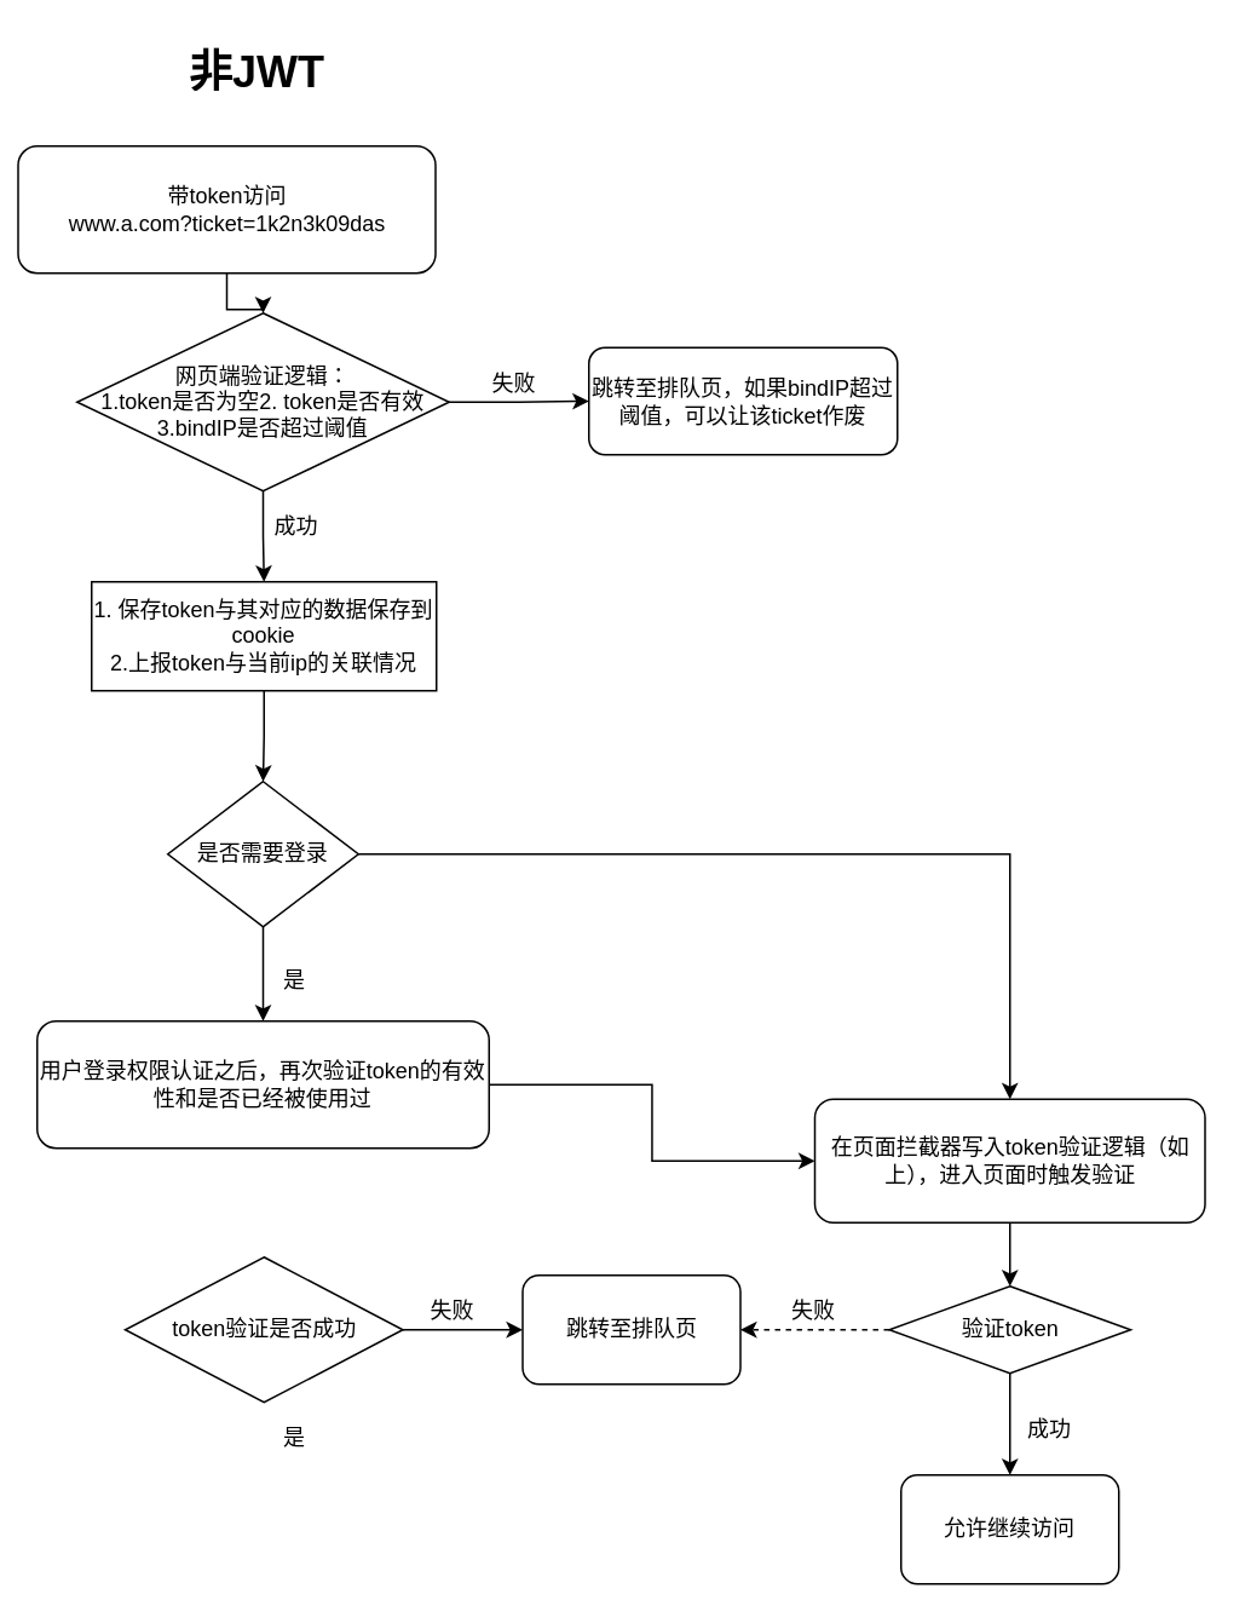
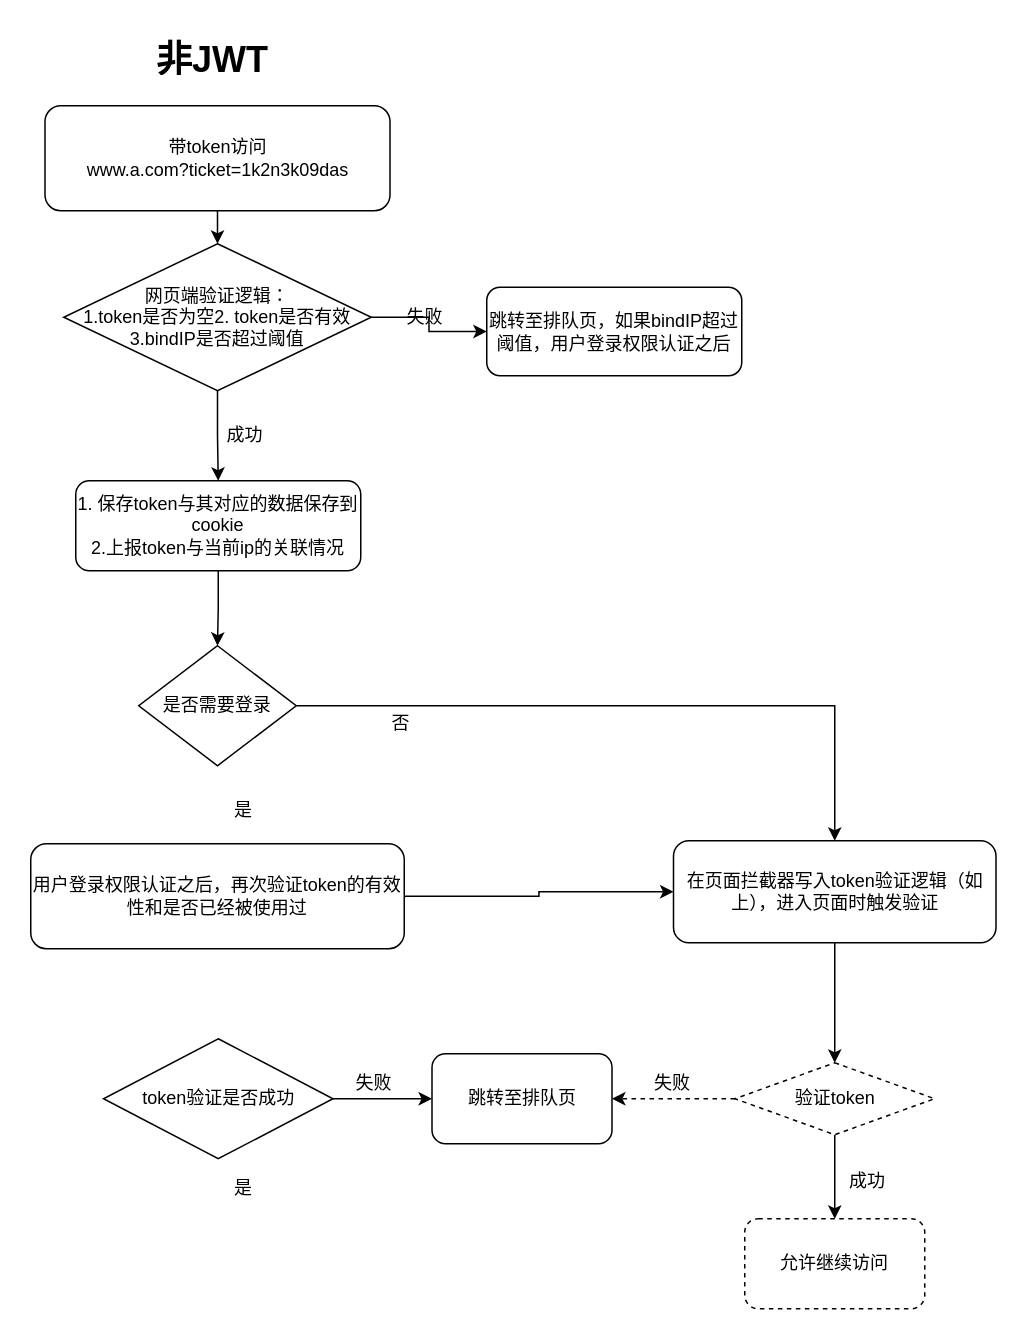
- <mxCell id="3" value="带token访问&lt;br&gt;www.a.com?ticket=1k2n3k09das" style="rounded=1;whiteSpace=wrap;html=1;" vertex="1" parent="1"><mxGeometry x="9.5" y="80" width="230" height="70" as="geometry" /></mxCell>
+ <mxCell id="3" value="带token访问&lt;br&gt;www.a.com?ticket=1k2n3k09das" style="rounded=1;whiteSpace=wrap;html=1;" vertex="1" parent="1"><mxGeometry x="29.5" y="70" width="230" height="70" as="geometry" /></mxCell>
- <mxCell id="28" value="网页端验证逻辑：&lt;br&gt;1.token是否为空2. token是否有效&lt;br&gt;3.bindIP是否超过阈值" style="rhombus;whiteSpace=wrap;html=1;" vertex="1" parent="1"><mxGeometry x="42" y="172" width="205" height="98" as="geometry" /></mxCell>
+ <mxCell id="28" value="网页端验证逻辑：&lt;br&gt;1.token是否为空2. token是否有效&lt;br&gt;3.bindIP是否超过阈值" style="rhombus;whiteSpace=wrap;html=1;" vertex="1" parent="1"><mxGeometry x="42" y="162" width="205" height="98" as="geometry" /></mxCell>
- <mxCell id="31" value="跳转至排队页，如果bindIP超过阈值，可以让该ticket作废" style="rounded=1;whiteSpace=wrap;html=1;" vertex="1" parent="1"><mxGeometry x="324" y="191" width="170" height="59" as="geometry" /></mxCell>
+ <mxCell id="31" value="跳转至排队页，如果bindIP超过阈值，用户登录权限认证之后" style="rounded=1;whiteSpace=wrap;html=1;" vertex="1" parent="1"><mxGeometry x="324" y="191" width="170" height="59" as="geometry" /></mxCell>
- <mxCell id="6" value="1. 保存token与其对应的数据保存到cookie&lt;br&gt;2.上报token与当前ip的关联情况" style="whiteSpace=wrap;html=1;rounded=0;" vertex="1" parent="1"><mxGeometry x="50" y="320" width="190" height="60" as="geometry" /></mxCell>
+ <mxCell id="6" value="1. 保存token与其对应的数据保存到cookie&lt;br&gt;2.上报token与当前ip的关联情况" style="rounded=1;whiteSpace=wrap;html=1;" vertex="1" parent="1"><mxGeometry x="50" y="320" width="190" height="60" as="geometry" /></mxCell>
+ <mxCell id="15" value="否" style="text;html=1;resizable=0;points=[];autosize=1;align=left;verticalAlign=top;spacingTop=-4;" vertex="1" parent="1"><mxGeometry x="259" y="472" width="30" height="20" as="geometry" /></mxCell>
- <mxCell id="7" value="" style="edgeStyle=orthogonalEdgeStyle;rounded=0;orthogonalLoop=1;jettySize=auto;html=1;" edge="1" parent="1" source="9" target="11"><mxGeometry relative="1" as="geometry" /></mxCell>
- <mxCell id="13" value="在页面拦截器写入token验证逻辑（如上），进入页面时触发验证" style="rounded=1;whiteSpace=wrap;html=1;" vertex="1" parent="1"><mxGeometry x="448.5" y="605" width="215" height="68" as="geometry" /></mxCell>
+ <mxCell id="13" value="在页面拦截器写入token验证逻辑（如上），进入页面时触发验证" style="rounded=1;whiteSpace=wrap;html=1;" vertex="1" parent="1"><mxGeometry x="448.5" y="560" width="215" height="68" as="geometry" /></mxCell>
- <mxCell id="21" value="验证token" style="rhombus;whiteSpace=wrap;html=1;" vertex="1" parent="1"><mxGeometry x="489.5" y="708" width="133" height="48" as="geometry" /></mxCell>
+ <mxCell id="21" value="验证token" style="rhombus;whiteSpace=wrap;html=1;dashed=1;" vertex="1" parent="1"><mxGeometry x="489.5" y="708" width="133" height="48" as="geometry" /></mxCell>
- <mxCell id="22" value="允许继续访问" style="rounded=1;whiteSpace=wrap;html=1;" vertex="1" parent="1"><mxGeometry x="496" y="812" width="120" height="60" as="geometry" /></mxCell>
+ <mxCell id="22" value="允许继续访问" style="rounded=1;whiteSpace=wrap;html=1;dashed=1;" vertex="1" parent="1"><mxGeometry x="496" y="812" width="120" height="60" as="geometry" /></mxCell>
